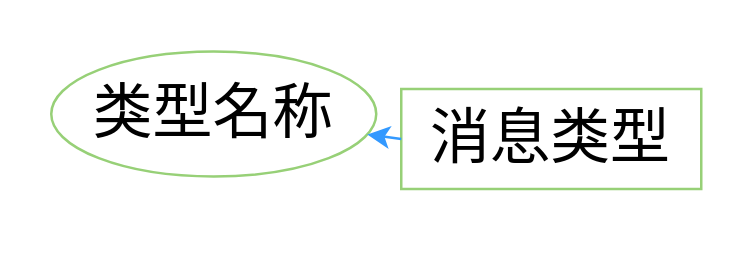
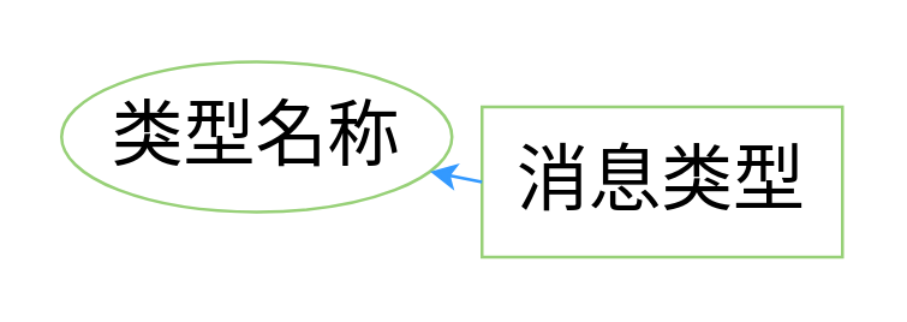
- <mxCell id="2" value="&lt;span style=&quot;font-size: 24px;&quot;&gt;消息类型&lt;/span&gt;" style="rounded=0;whiteSpace=wrap;html=1;strokeColor=#97D077;" vertex="1" parent="1"><mxGeometry x="160" y="35" width="120" height="40" as="geometry" /></mxCell>
+ <mxCell id="2" value="&lt;span style=&quot;font-size: 24px;&quot;&gt;消息类型&lt;/span&gt;" style="rounded=0;whiteSpace=wrap;html=1;strokeColor=#97D077;" vertex="1" parent="1"><mxGeometry x="160" y="35" width="120" height="50" as="geometry" /></mxCell>
